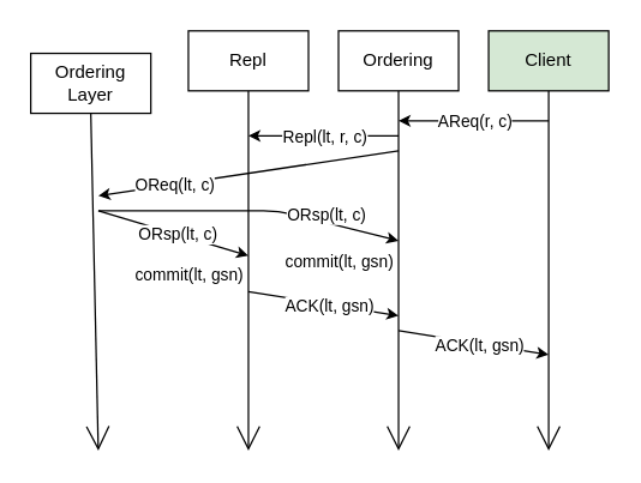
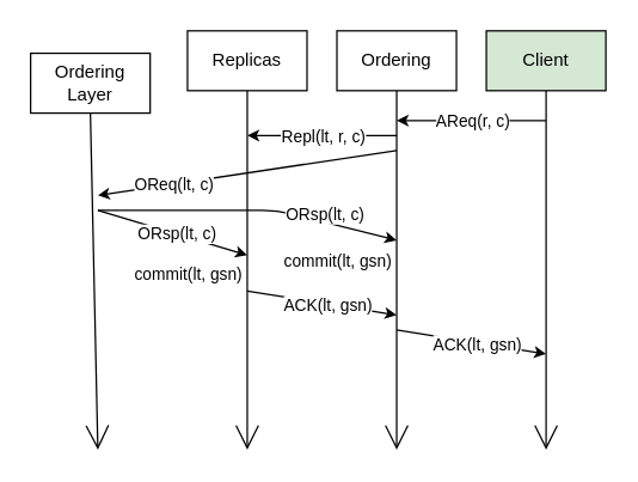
- <mxCell id="3" value="Repl" style="rounded=0;whiteSpace=wrap;html=1;hachureGap=4;pointerEvents=0;" vertex="1" parent="1"><mxGeometry x="125" y="20" width="80" height="40" as="geometry" /></mxCell>
+ <mxCell id="3" value="Replicas" style="rounded=0;whiteSpace=wrap;html=1;hachureGap=4;pointerEvents=0;" vertex="1" parent="1"><mxGeometry x="125" y="20" width="80" height="40" as="geometry" /></mxCell>
